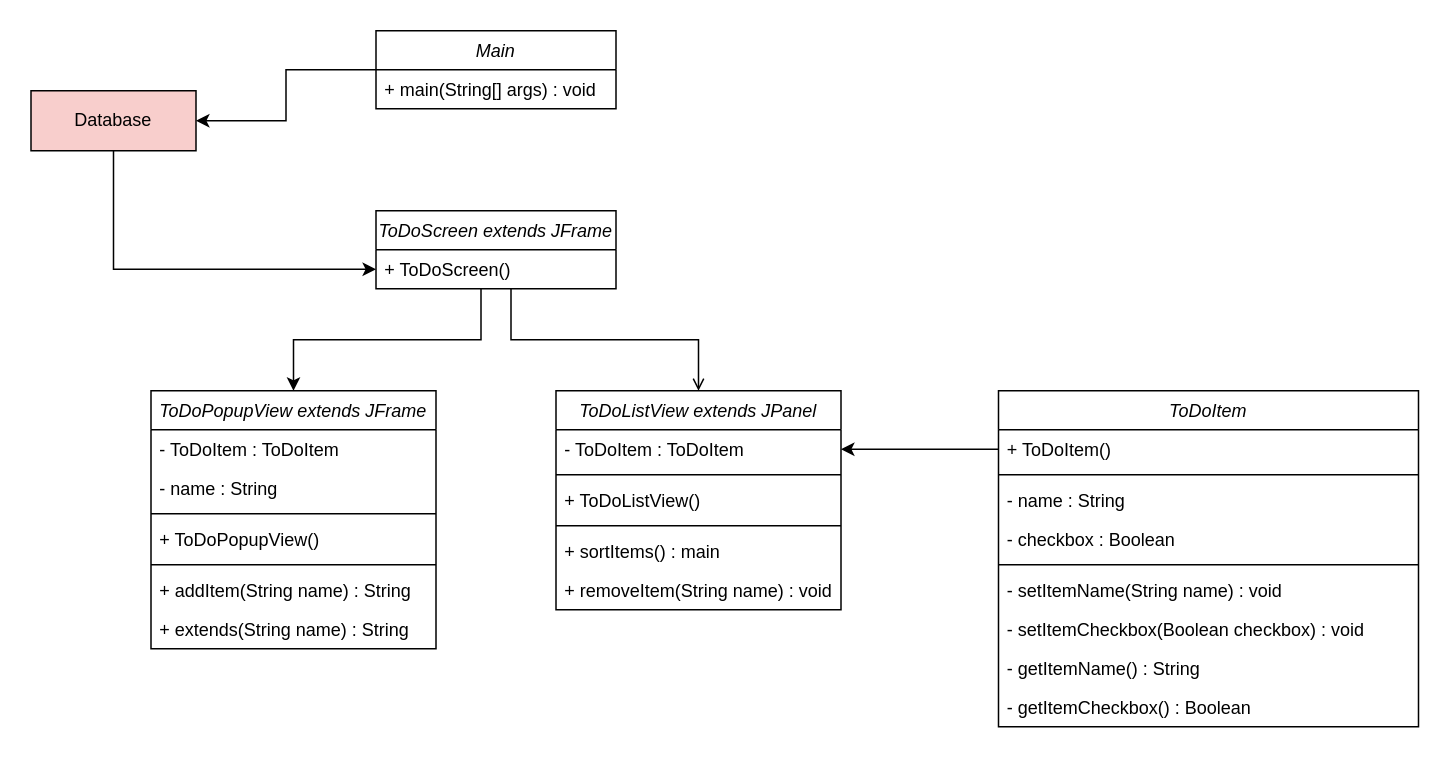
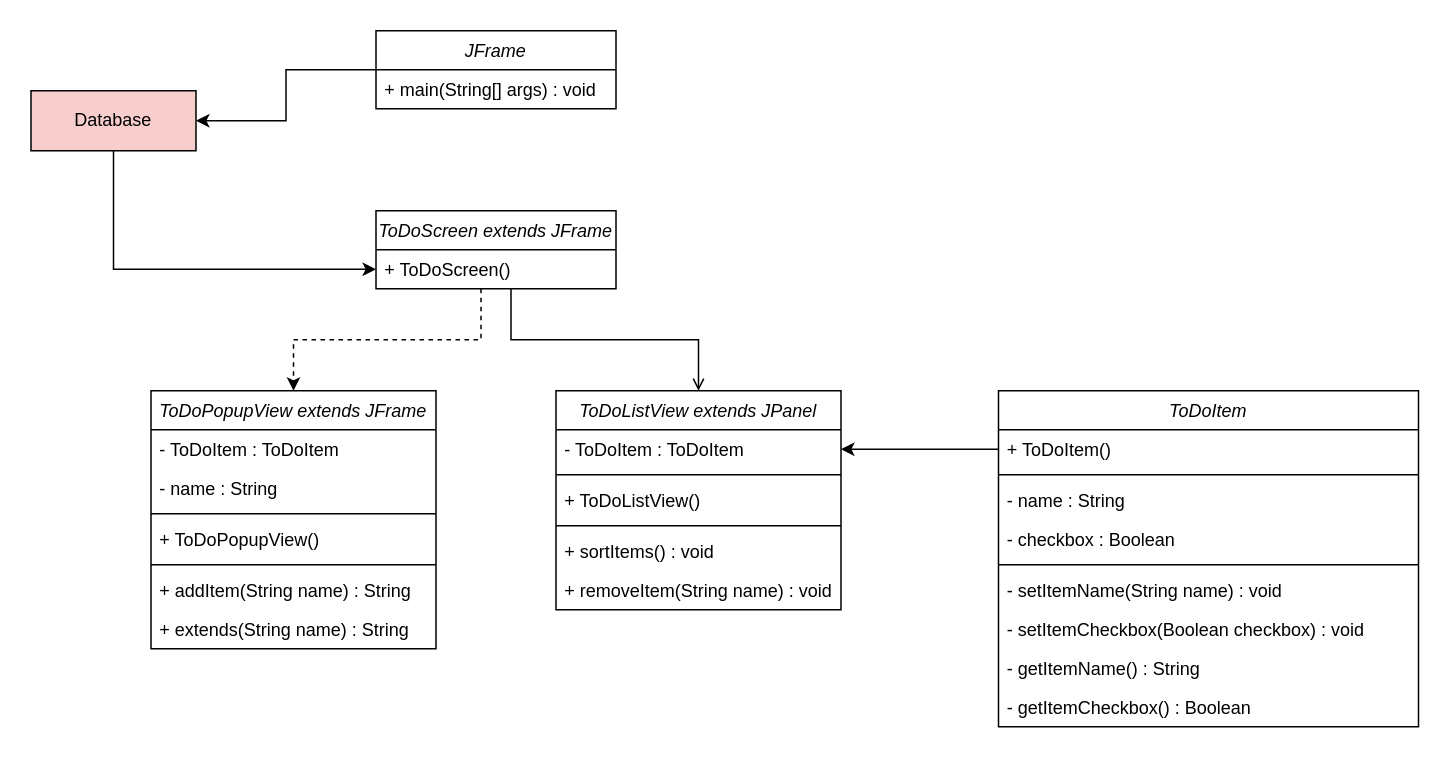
- <mxCell id="3" value="&lt;span style=&quot;font-weight: normal;&quot;&gt;&lt;i&gt;Main&lt;/i&gt;&lt;/span&gt;" style="swimlane;fontStyle=1;align=center;verticalAlign=top;childLayout=stackLayout;horizontal=1;startSize=26;horizontalStack=0;resizeParent=1;resizeParentMax=0;resizeLast=0;collapsible=1;marginBottom=0;whiteSpace=wrap;html=1;" parent="1" vertex="1"><mxGeometry x="250" y="20" width="160" height="52" as="geometry" /></mxCell>
+ <mxCell id="3" value="&lt;span style=&quot;font-weight: normal;&quot;&gt;&lt;i&gt;JFrame&lt;/i&gt;&lt;/span&gt;" style="swimlane;fontStyle=1;align=center;verticalAlign=top;childLayout=stackLayout;horizontal=1;startSize=26;horizontalStack=0;resizeParent=1;resizeParentMax=0;resizeLast=0;collapsible=1;marginBottom=0;whiteSpace=wrap;html=1;" parent="1" vertex="1"><mxGeometry x="250" y="20" width="160" height="52" as="geometry" /></mxCell>
- <mxCell id="5" style="edgeStyle=orthogonalEdgeStyle;rounded=0;orthogonalLoop=1;jettySize=auto;html=1;" parent="1" source="7" target="16" edge="1"><mxGeometry relative="1" as="geometry"><Array as="points"><mxPoint x="320" y="226" /><mxPoint x="195" y="226" /></Array></mxGeometry></mxCell>
+ <mxCell id="5" style="edgeStyle=orthogonalEdgeStyle;rounded=0;orthogonalLoop=1;jettySize=auto;html=1;dashed=1;" parent="1" source="7" target="16" edge="1"><mxGeometry relative="1" as="geometry"><Array as="points"><mxPoint x="320" y="226" /><mxPoint x="195" y="226" /></Array></mxGeometry></mxCell>
- <mxCell id="14" value="+ sortItems() : main" style="text;strokeColor=none;fillColor=none;align=left;verticalAlign=top;spacingLeft=4;spacingRight=4;overflow=hidden;rotatable=0;points=[[0,0.5],[1,0.5]];portConstraint=eastwest;whiteSpace=wrap;html=1;" parent="9" vertex="1"><mxGeometry y="94" width="190" height="26" as="geometry" /></mxCell>
+ <mxCell id="14" value="+ sortItems() : void" style="text;strokeColor=none;fillColor=none;align=left;verticalAlign=top;spacingLeft=4;spacingRight=4;overflow=hidden;rotatable=0;points=[[0,0.5],[1,0.5]];portConstraint=eastwest;whiteSpace=wrap;html=1;" parent="9" vertex="1"><mxGeometry y="94" width="190" height="26" as="geometry" /></mxCell>
